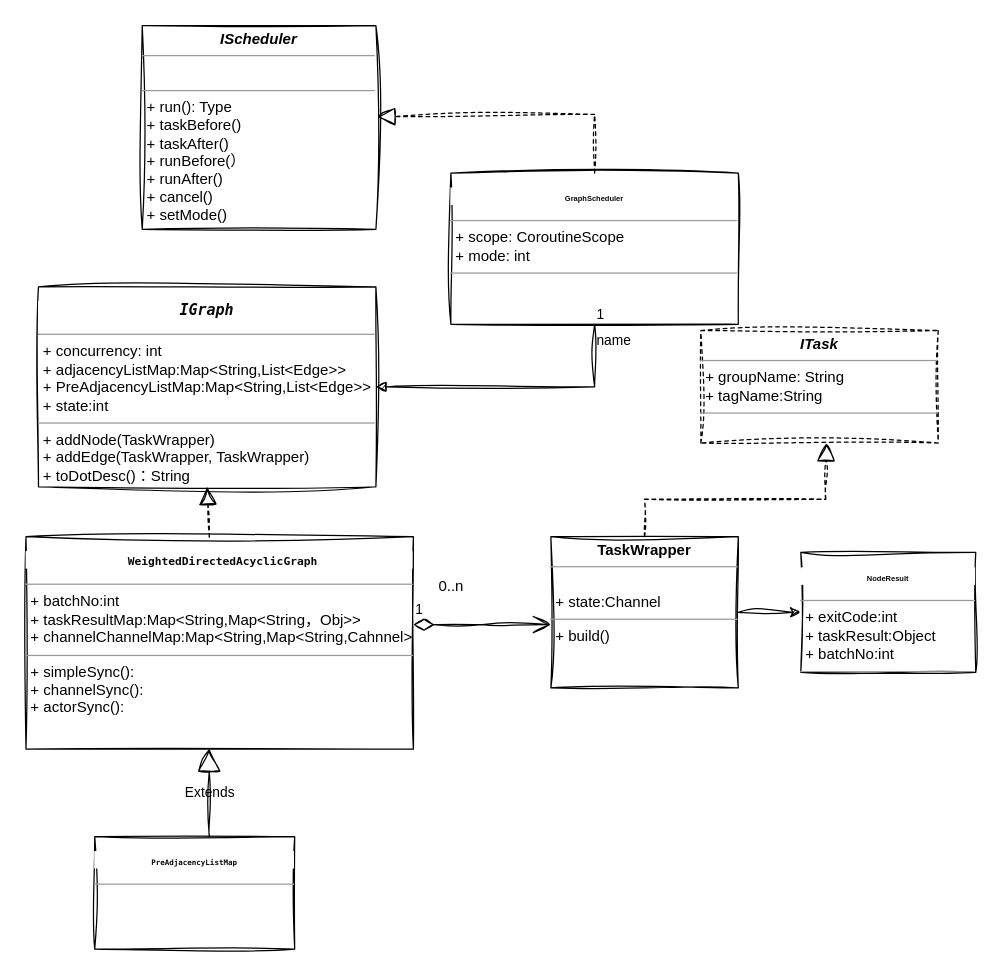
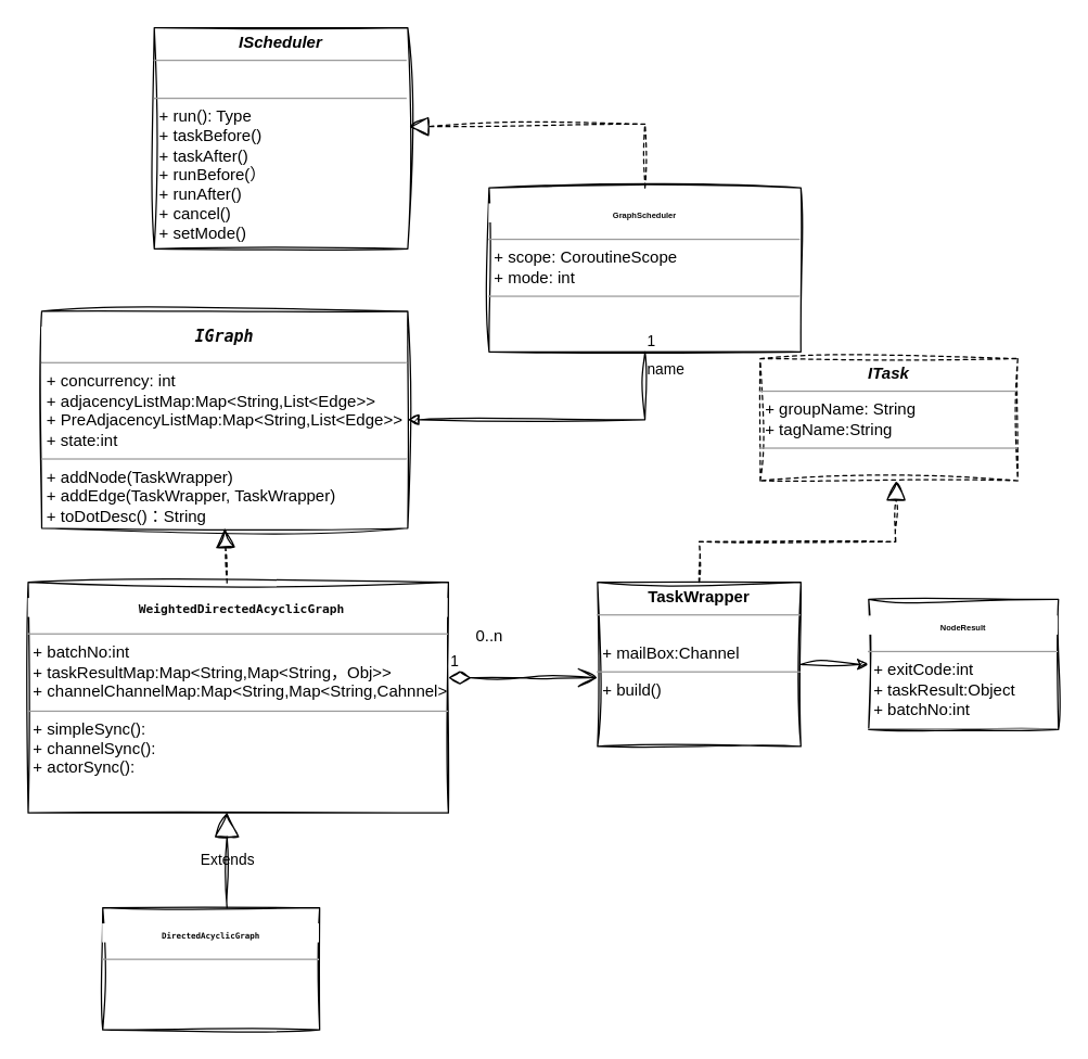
- <mxCell id="3" value="&lt;p style=&quot;text-align: center; margin: 4px 0px 0px;&quot;&gt;&lt;b&gt;TaskWrapper&lt;/b&gt;&lt;/p&gt;&lt;hr style=&quot;text-align: center;&quot; size=&quot;1&quot;&gt;&lt;p style=&quot;margin:0px;margin-left:4px;&quot;&gt;&lt;br&gt;&lt;/p&gt;&lt;p style=&quot;margin:0px;margin-left:4px;&quot;&gt;+ state:Channel&lt;/p&gt;&lt;hr size=&quot;1&quot;&gt;&lt;p style=&quot;margin:0px;margin-left:4px;&quot;&gt;+ build()&lt;/p&gt;" style="verticalAlign=top;align=left;overflow=fill;fontSize=12;fontFamily=Helvetica;html=1;whiteSpace=wrap;labelBackgroundColor=none;rounded=0;sketch=1;curveFitting=1;jiggle=2;" vertex="1" parent="1"><mxGeometry x="440" y="429" width="150" height="121" as="geometry" /></mxCell>
+ <mxCell id="3" value="&lt;p style=&quot;text-align: center; margin: 4px 0px 0px;&quot;&gt;&lt;b&gt;TaskWrapper&lt;/b&gt;&lt;/p&gt;&lt;hr style=&quot;text-align: center;&quot; size=&quot;1&quot;&gt;&lt;p style=&quot;margin:0px;margin-left:4px;&quot;&gt;&lt;br&gt;&lt;/p&gt;&lt;p style=&quot;margin:0px;margin-left:4px;&quot;&gt;+ mailBox:Channel&lt;/p&gt;&lt;hr size=&quot;1&quot;&gt;&lt;p style=&quot;margin:0px;margin-left:4px;&quot;&gt;+ build()&lt;/p&gt;" style="verticalAlign=top;align=left;overflow=fill;fontSize=12;fontFamily=Helvetica;html=1;whiteSpace=wrap;labelBackgroundColor=none;rounded=0;sketch=1;curveFitting=1;jiggle=2;" vertex="1" parent="1"><mxGeometry x="440" y="429" width="150" height="121" as="geometry" /></mxCell>
- <mxCell id="10" value="&lt;pre style=&quot;text-align: center; background-color: rgb(255, 255, 255); color: rgb(8, 8, 8); font-family: &amp;quot;JetBrains Mono&amp;quot;, monospace;&quot;&gt;&lt;font style=&quot;font-size: 6px;&quot;&gt;&lt;b&gt;PreAdjacencyListMap&lt;/b&gt;&lt;/font&gt;&lt;/pre&gt;&lt;hr style=&quot;text-align: center;&quot; size=&quot;1&quot;&gt;&lt;p style=&quot;margin:0px;margin-left:4px;&quot;&gt;&lt;/p&gt;&lt;p style=&quot;margin:0px;margin-left:4px;&quot;&gt;&lt;br&gt;&lt;/p&gt;" style="verticalAlign=top;align=left;overflow=fill;fontSize=12;fontFamily=Helvetica;html=1;whiteSpace=wrap;labelBackgroundColor=none;rounded=0;sketch=1;curveFitting=1;jiggle=2;" vertex="1" parent="1"><mxGeometry x="75" y="669" width="160" height="90" as="geometry" /></mxCell>
+ <mxCell id="10" value="&lt;pre style=&quot;text-align: center; background-color: rgb(255, 255, 255); color: rgb(8, 8, 8); font-family: &amp;quot;JetBrains Mono&amp;quot;, monospace;&quot;&gt;&lt;font style=&quot;font-size: 6px;&quot;&gt;&lt;b&gt;DirectedAcyclicGraph&lt;/b&gt;&lt;/font&gt;&lt;/pre&gt;&lt;hr style=&quot;text-align: center;&quot; size=&quot;1&quot;&gt;&lt;p style=&quot;margin:0px;margin-left:4px;&quot;&gt;&lt;/p&gt;&lt;p style=&quot;margin:0px;margin-left:4px;&quot;&gt;&lt;br&gt;&lt;/p&gt;" style="verticalAlign=top;align=left;overflow=fill;fontSize=12;fontFamily=Helvetica;html=1;whiteSpace=wrap;labelBackgroundColor=none;rounded=0;sketch=1;curveFitting=1;jiggle=2;" vertex="1" parent="1"><mxGeometry x="75" y="669" width="160" height="90" as="geometry" /></mxCell>
